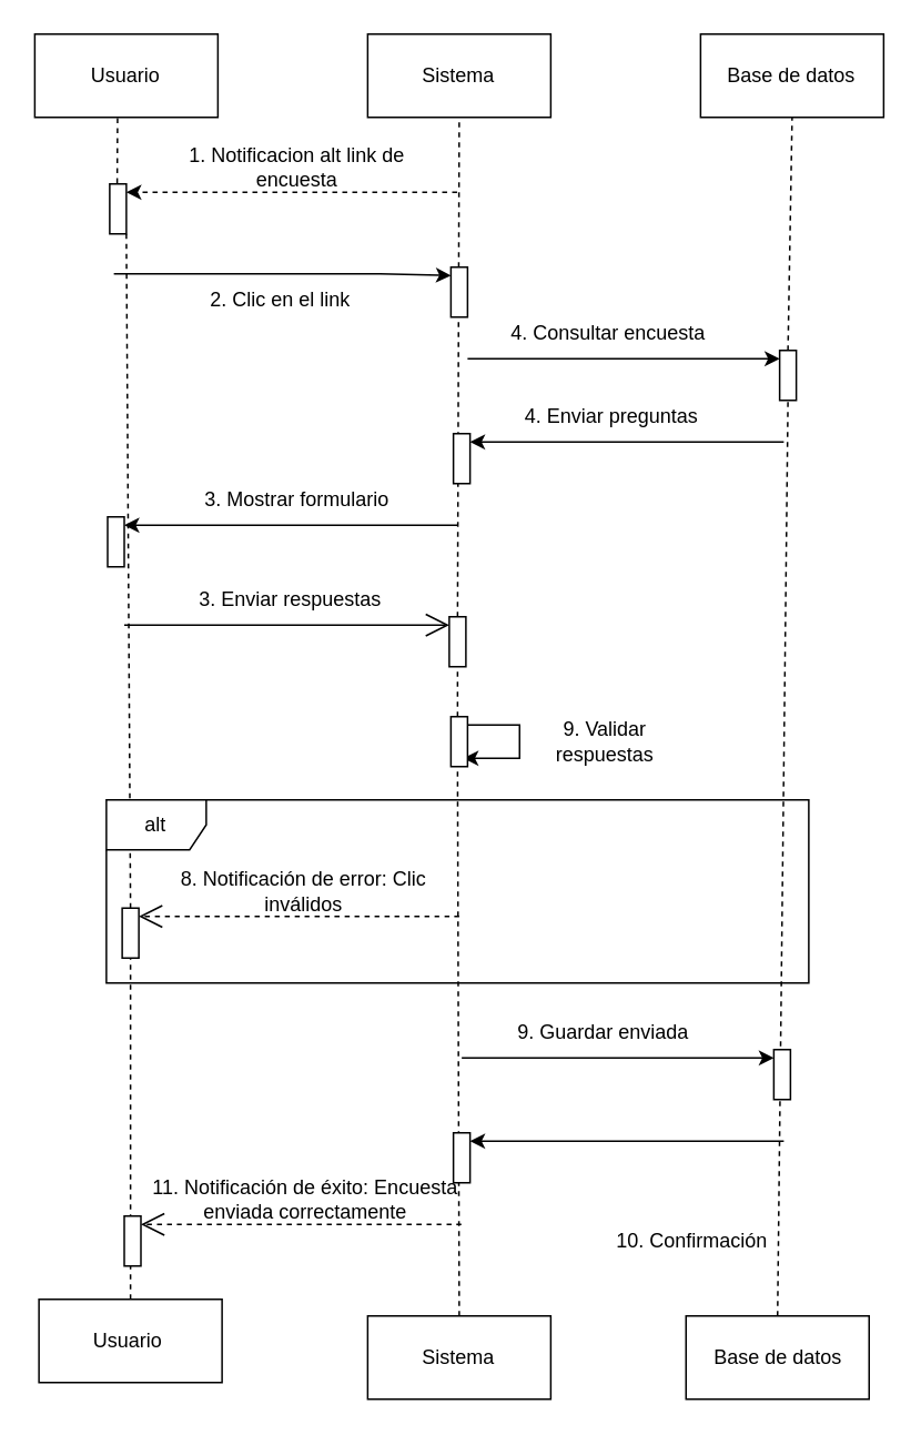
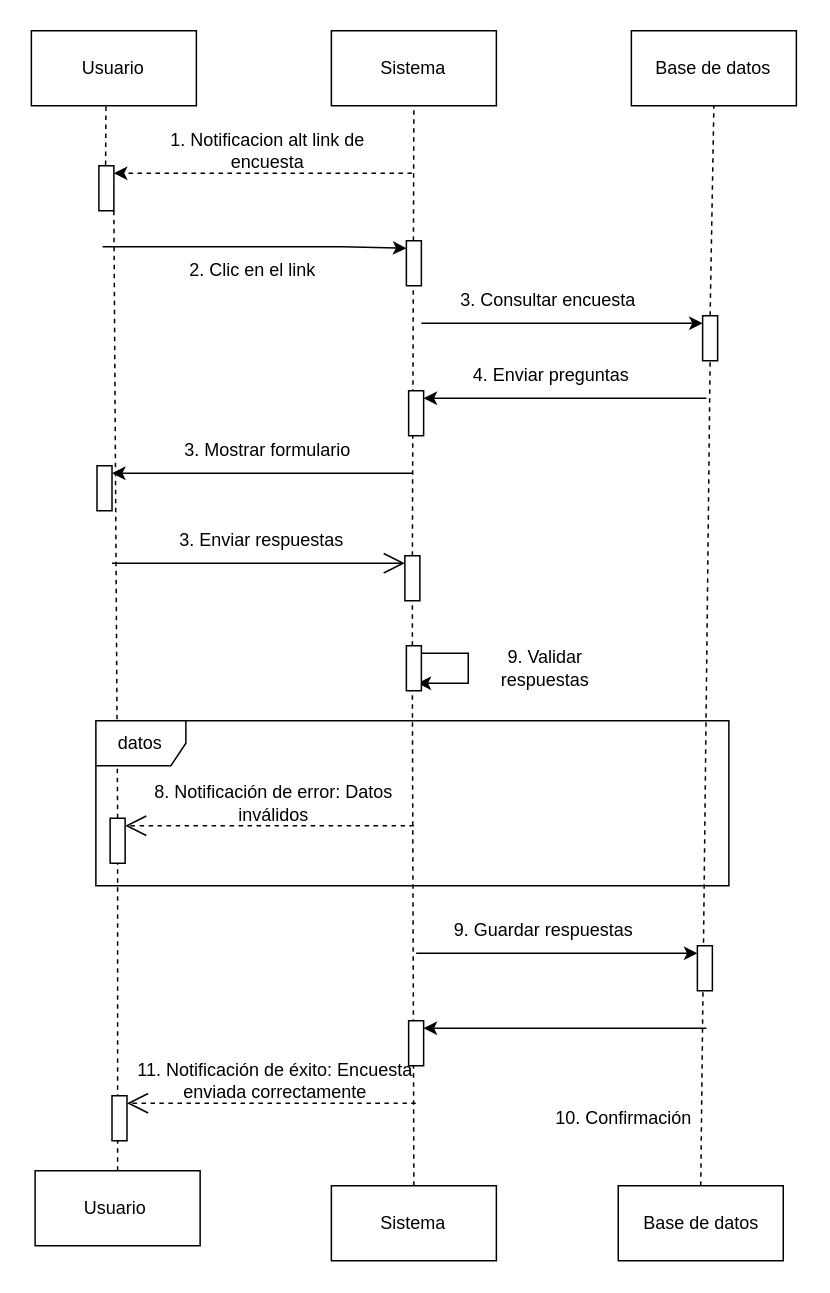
- <mxCell id="8" value="4. Consultar encuesta" style="text;html=1;align=center;verticalAlign=middle;whiteSpace=wrap;rounded=0;" vertex="1" parent="1"><mxGeometry x="280.25" y="190" width="170" height="20" as="geometry" /></mxCell>
+ <mxCell id="8" value="3. Consultar encuesta" style="text;html=1;align=center;verticalAlign=middle;whiteSpace=wrap;rounded=0;" vertex="1" parent="1"><mxGeometry x="280.25" y="190" width="170" height="20" as="geometry" /></mxCell>
- <mxCell id="27" value="alt" style="shape=umlFrame;whiteSpace=wrap;html=1;pointerEvents=0;" vertex="1" parent="1"><mxGeometry x="63.25" y="480" width="422" height="110" as="geometry" /></mxCell>
+ <mxCell id="27" value="datos" style="shape=umlFrame;whiteSpace=wrap;html=1;pointerEvents=0;" vertex="1" parent="1"><mxGeometry x="63.25" y="480" width="422" height="110" as="geometry" /></mxCell>
- <mxCell id="28" value="8. Notificación de error: Clic inválidos" style="text;html=1;align=center;verticalAlign=middle;whiteSpace=wrap;rounded=0;" vertex="1" parent="1"><mxGeometry x="86.75" y="525" width="190" height="20" as="geometry" /></mxCell>
+ <mxCell id="28" value="8. Notificación de error: Datos inválidos" style="text;html=1;align=center;verticalAlign=middle;whiteSpace=wrap;rounded=0;" vertex="1" parent="1"><mxGeometry x="86.75" y="525" width="190" height="20" as="geometry" /></mxCell>
- <mxCell id="41" value="9. Guardar enviada" style="text;html=1;align=center;verticalAlign=middle;whiteSpace=wrap;rounded=0;" vertex="1" parent="1"><mxGeometry x="276.75" y="610" width="170" height="20" as="geometry" /></mxCell>
+ <mxCell id="41" value="9. Guardar respuestas" style="text;html=1;align=center;verticalAlign=middle;whiteSpace=wrap;rounded=0;" vertex="1" parent="1"><mxGeometry x="276.75" y="610" width="170" height="20" as="geometry" /></mxCell>
